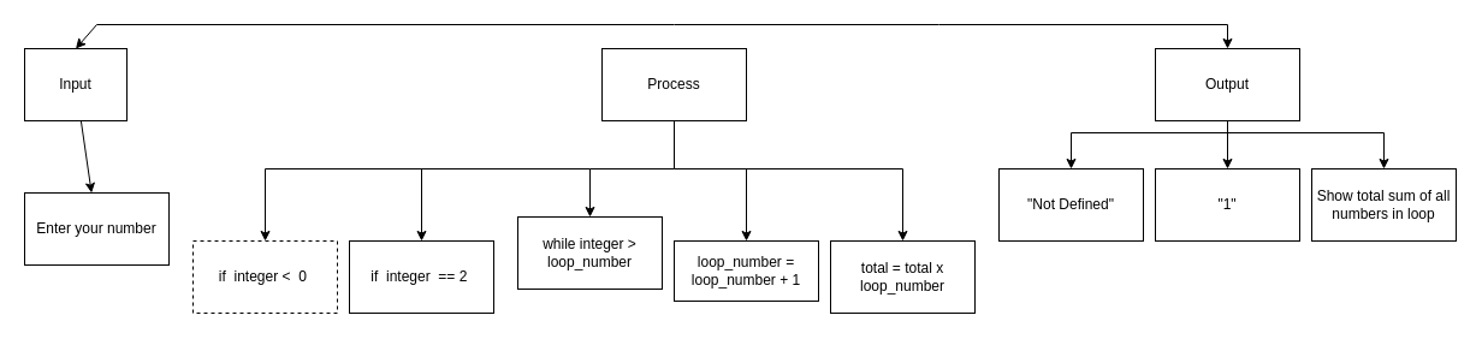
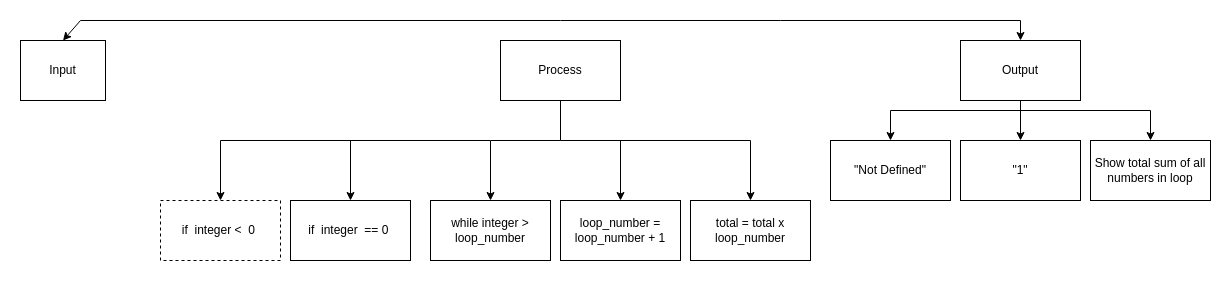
- <mxCell id="4" value="" style="edgeStyle=none;html=1;" parent="1" source="5" target="17" edge="1"><mxGeometry relative="1" as="geometry" /></mxCell>
- <mxCell id="17" value="Enter your number" style="rounded=0;whiteSpace=wrap;html=1;" parent="1" vertex="1"><mxGeometry x="20" y="160" width="120" height="60" as="geometry" /></mxCell>
- <mxCell id="18" value="while integer &amp;gt; loop_number" style="rounded=0;whiteSpace=wrap;html=1;" parent="1" vertex="1"><mxGeometry x="430" y="180" width="120" height="60" as="geometry" /></mxCell>
+ <mxCell id="18" value="while integer &amp;gt; loop_number" style="rounded=0;whiteSpace=wrap;html=1;" parent="1" vertex="1"><mxGeometry x="430" y="200" width="120" height="60" as="geometry" /></mxCell>
- <mxCell id="21" value="loop_number = loop_number + 1" style="rounded=0;whiteSpace=wrap;html=1;" parent="1" vertex="1"><mxGeometry x="560" y="200" width="120" height="50" as="geometry" /></mxCell>
+ <mxCell id="21" value="loop_number = loop_number + 1" style="rounded=0;whiteSpace=wrap;html=1;" parent="1" vertex="1"><mxGeometry x="560" y="200" width="120" height="60" as="geometry" /></mxCell>
- <mxCell id="24" value="if&amp;nbsp; integer&amp;nbsp; == 2&amp;nbsp;" style="rounded=0;whiteSpace=wrap;html=1;" vertex="1" parent="1"><mxGeometry x="290" y="200" width="120" height="60" as="geometry" /></mxCell>
+ <mxCell id="24" value="if&amp;nbsp; integer&amp;nbsp; == 0&amp;nbsp;" style="rounded=0;whiteSpace=wrap;html=1;" vertex="1" parent="1"><mxGeometry x="290" y="200" width="120" height="60" as="geometry" /></mxCell>
